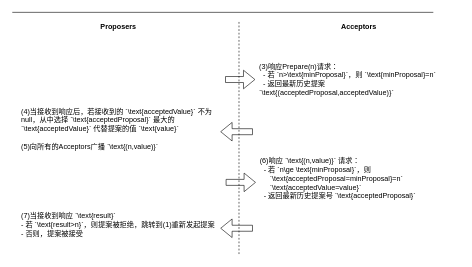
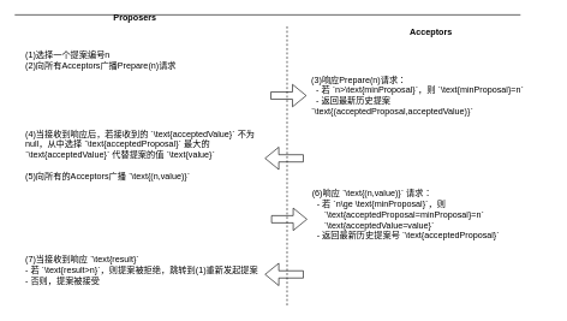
- <mxCell id="3" value="Proposers" style="text;html=1;strokeColor=none;fillColor=none;align=center;verticalAlign=middle;whiteSpace=wrap;rounded=0;fontStyle=1" vertex="1" parent="1"><mxGeometry x="153.5" y="34" width="86" height="20" as="geometry" /></mxCell>
+ <mxCell id="3" value="Proposers" style="text;html=1;strokeColor=none;fillColor=none;align=center;verticalAlign=middle;whiteSpace=wrap;rounded=0;fontStyle=1" vertex="1" parent="1"><mxGeometry x="143.5" y="14" width="86" height="20" as="geometry" /></mxCell>
+ <mxCell id="5" value="(1)选择一个提案编号n&lt;br&gt;(2)向所有Acceptors广播Prepare(n)请求&lt;br&gt;" style="text;html=1;strokeColor=none;fillColor=none;align=left;verticalAlign=middle;whiteSpace=wrap;rounded=0;" vertex="1" parent="1"><mxGeometry x="33" y="57" width="327" height="51" as="geometry" /></mxCell>
